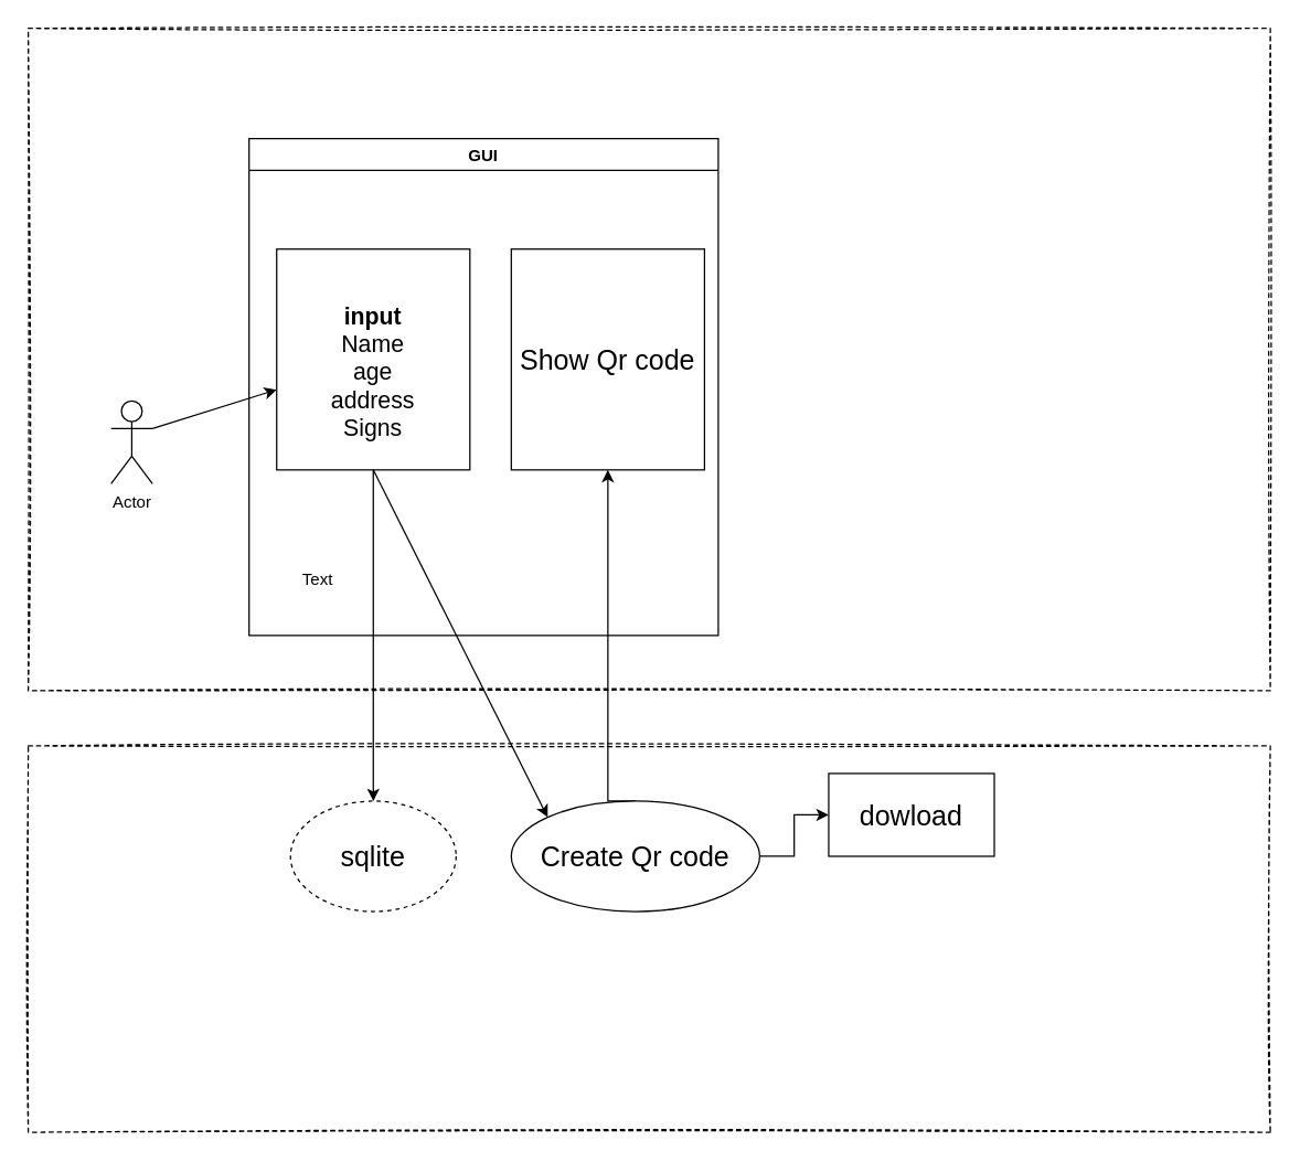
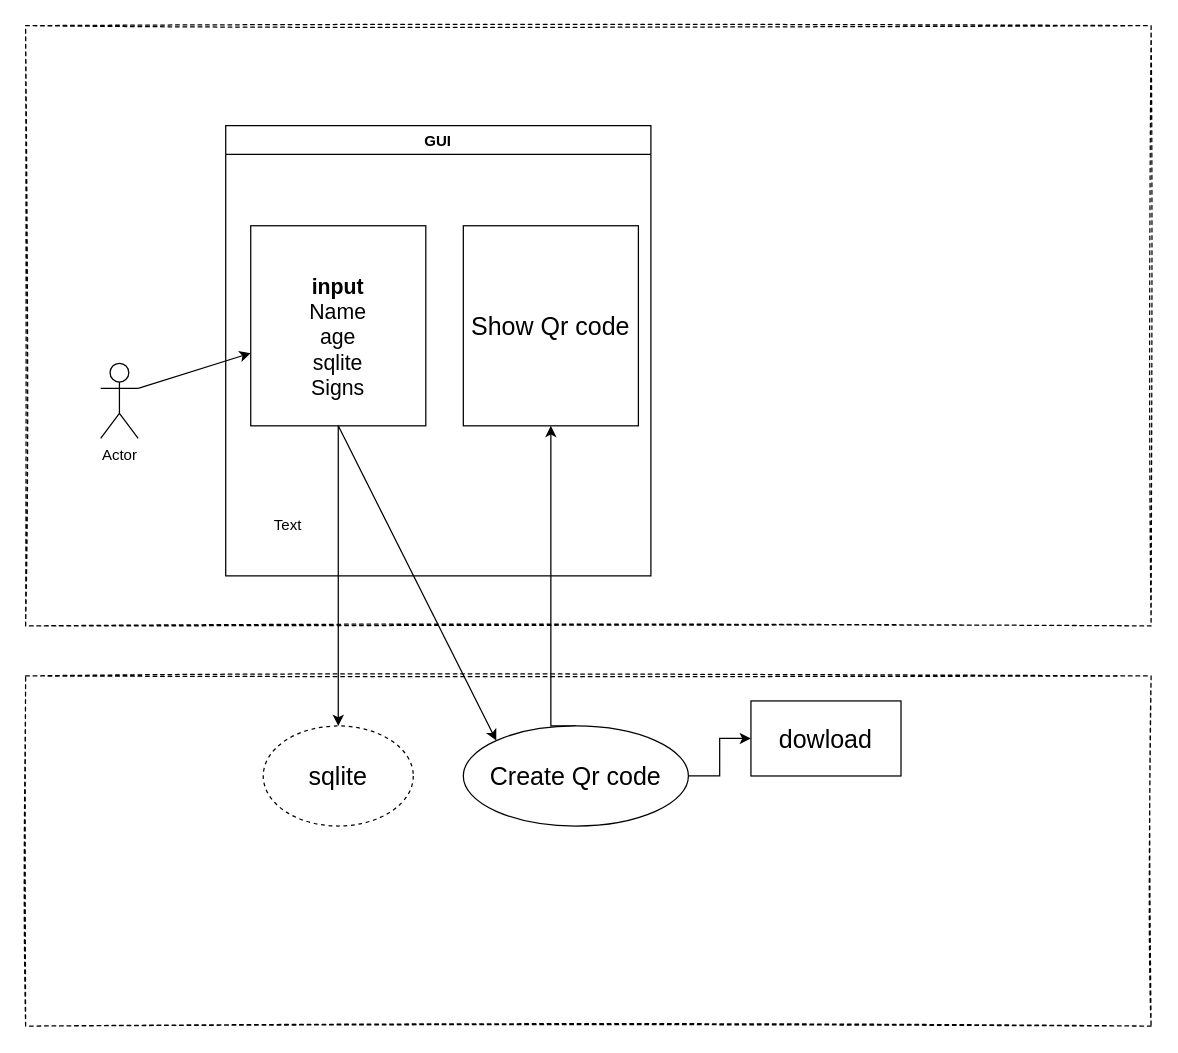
- <mxCell id="8" value="&lt;span style=&quot;font-size: 17px&quot;&gt;&lt;b&gt;input&lt;/b&gt;&lt;br&gt;Name&lt;br&gt;age&lt;br&gt;address&lt;br&gt;Signs&lt;br&gt;&lt;/span&gt;" style="text;html=1;strokeColor=none;fillColor=none;align=center;verticalAlign=middle;whiteSpace=wrap;rounded=0;sketch=0;" parent="5" vertex="1"><mxGeometry x="-10" y="110" width="200" height="120" as="geometry" /></mxCell>
+ <mxCell id="8" value="&lt;span style=&quot;font-size: 17px&quot;&gt;&lt;b&gt;input&lt;/b&gt;&lt;br&gt;Name&lt;br&gt;age&lt;br&gt;sqlite&lt;br&gt;Signs&lt;br&gt;&lt;/span&gt;" style="text;html=1;strokeColor=none;fillColor=none;align=center;verticalAlign=middle;whiteSpace=wrap;rounded=0;sketch=0;" parent="5" vertex="1"><mxGeometry x="-10" y="110" width="200" height="120" as="geometry" /></mxCell>
